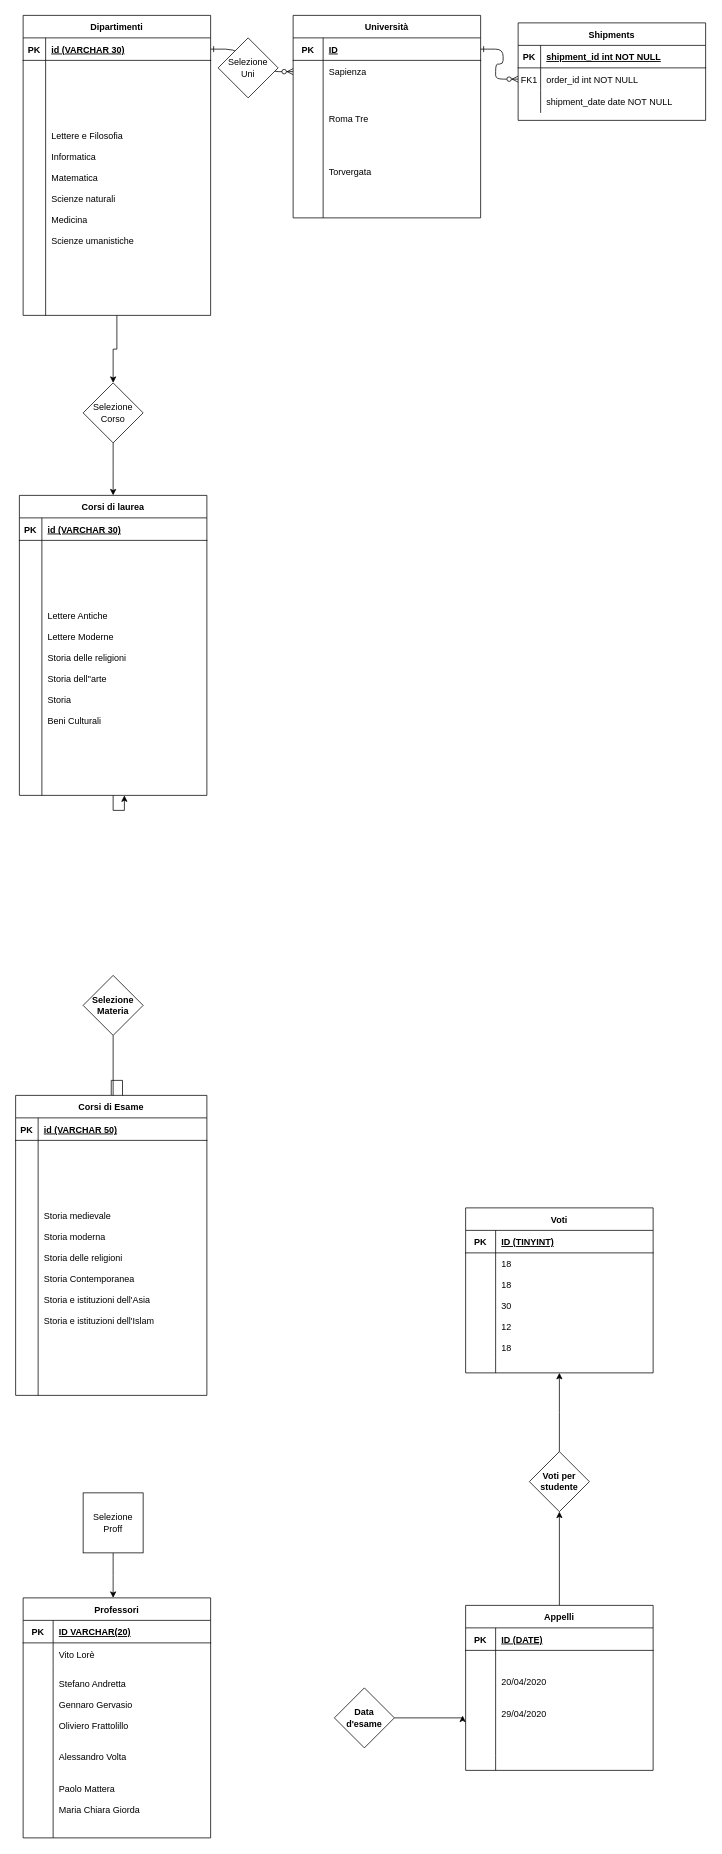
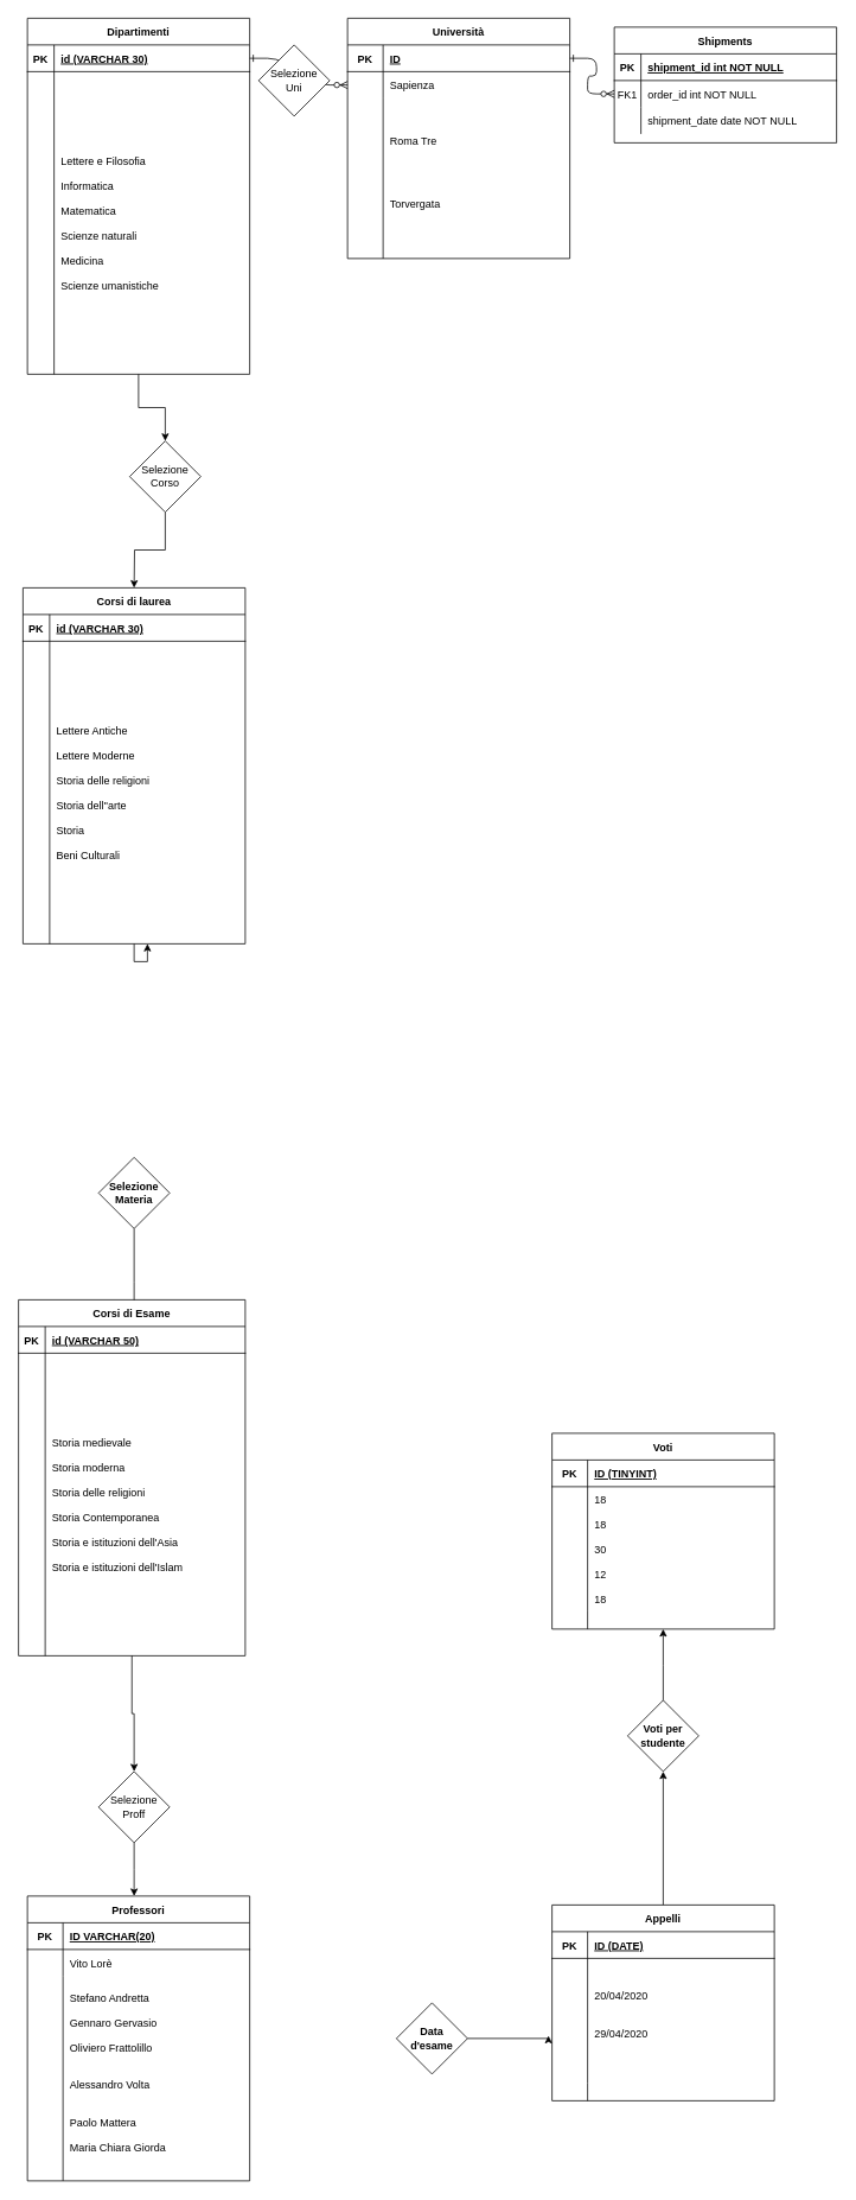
- <mxCell id="33" value="&lt;div&gt;Selezione &lt;br&gt;&lt;/div&gt;&lt;div&gt;Corso&lt;br&gt;&lt;/div&gt;" style="rhombus;whiteSpace=wrap;html=1;" vertex="1" parent="1"><mxGeometry x="110" y="510" width="80" height="80" as="geometry" /></mxCell>
+ <mxCell id="33" value="&lt;div&gt;Selezione &lt;br&gt;&lt;/div&gt;&lt;div&gt;Corso&lt;br&gt;&lt;/div&gt;" style="rhombus;whiteSpace=wrap;html=1;" vertex="1" parent="1"><mxGeometry x="145" y="495" width="80" height="80" as="geometry" /></mxCell>
- <mxCell id="46" style="edgeStyle=orthogonalEdgeStyle;rounded=0;orthogonalLoop=1;jettySize=auto;html=1;" edge="1" parent="1" source="47" target="50"><mxGeometry relative="1" as="geometry" /></mxCell>
+ <mxCell id="46" style="edgeStyle=orthogonalEdgeStyle;rounded=0;orthogonalLoop=1;jettySize=auto;html=1;entryX=0.5;entryY=0;entryDx=0;entryDy=0;" edge="1" parent="1" source="47" target="45"><mxGeometry relative="1" as="geometry" /></mxCell>
- <mxCell id="79" value="&lt;div&gt;Voti per&lt;/div&gt;&lt;div&gt;studente&lt;br&gt;&lt;/div&gt;" style="rhombus;whiteSpace=wrap;html=1;startSize=30;fontStyle=1;" vertex="1" parent="1"><mxGeometry x="705" y="1935" width="80" height="80" as="geometry" /></mxCell>
+ <mxCell id="79" value="&lt;div&gt;Voti per&lt;/div&gt;&lt;div&gt;studente&lt;br&gt;&lt;/div&gt;" style="rhombus;whiteSpace=wrap;html=1;startSize=30;fontStyle=1;" vertex="1" parent="1"><mxGeometry x="705" y="1910" width="80" height="80" as="geometry" /></mxCell>
- <mxCell id="45" value="&lt;div&gt;Selezione &lt;br&gt;&lt;/div&gt;&lt;div&gt;Proff&lt;br&gt;&lt;/div&gt;" style="whiteSpace=wrap;html=1;rounded=0;" vertex="1" parent="1"><mxGeometry x="110" y="1990" width="80" height="80" as="geometry" /></mxCell>
+ <mxCell id="45" value="&lt;div&gt;Selezione &lt;br&gt;&lt;/div&gt;&lt;div&gt;Proff&lt;br&gt;&lt;/div&gt;" style="rhombus;whiteSpace=wrap;html=1;" vertex="1" parent="1"><mxGeometry x="110" y="1990" width="80" height="80" as="geometry" /></mxCell>
